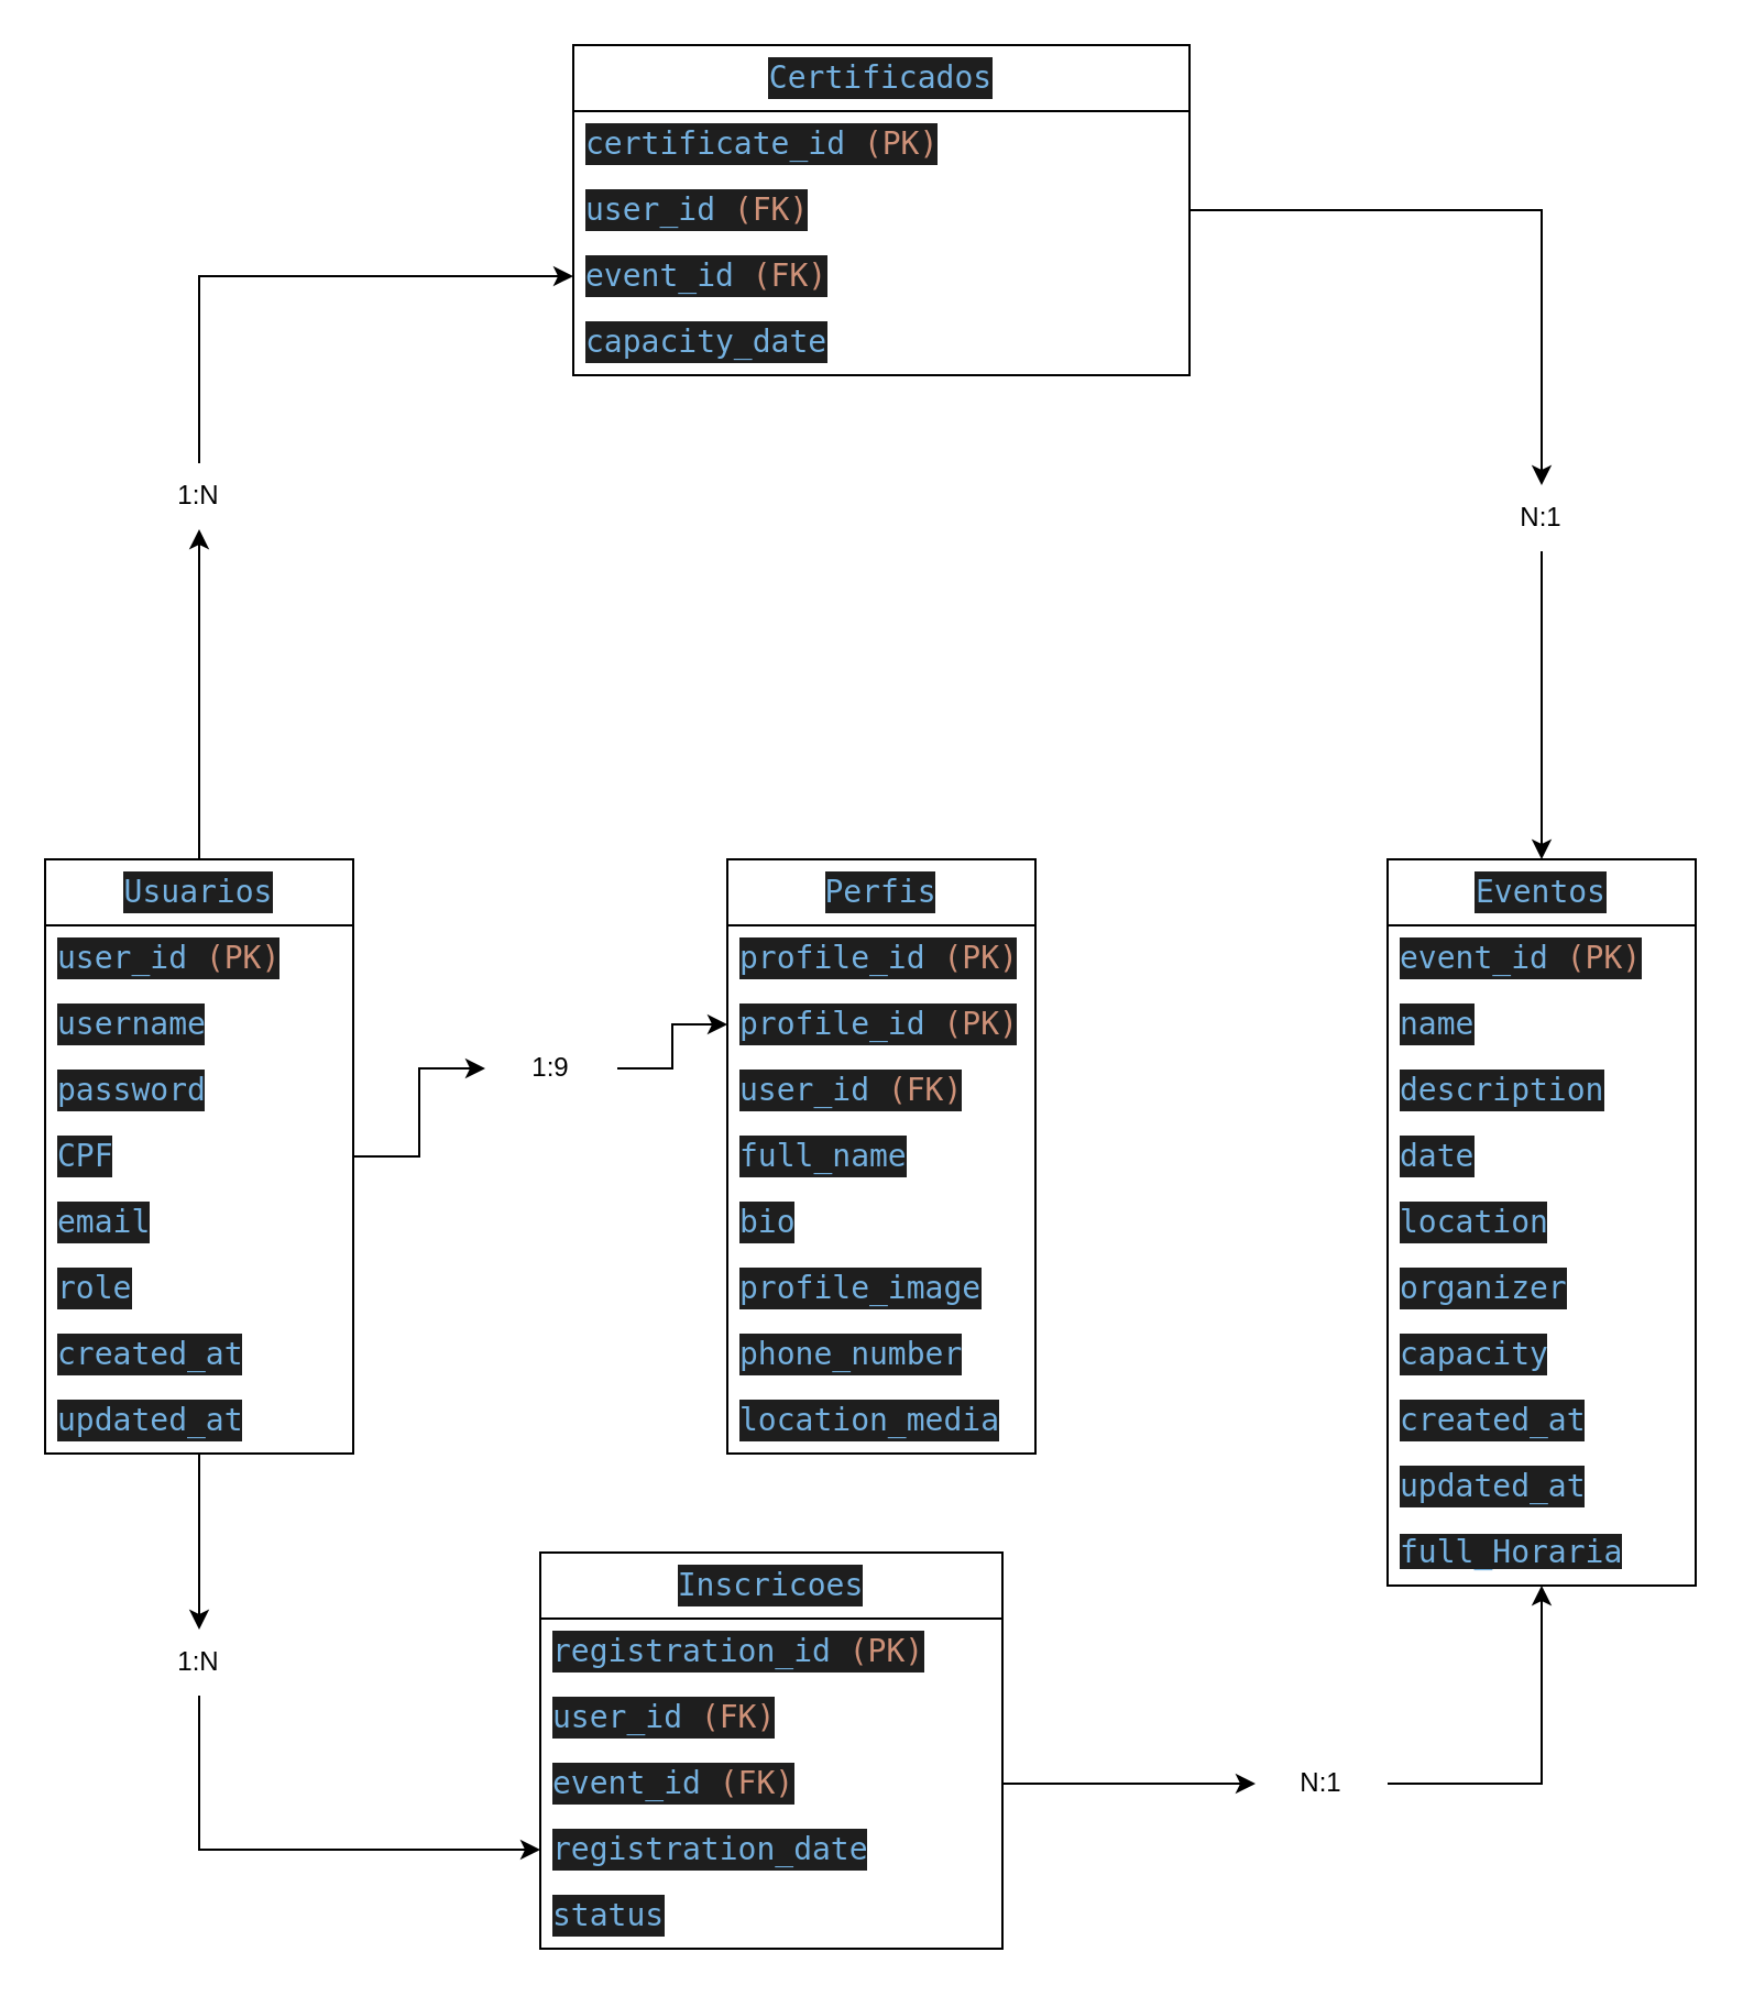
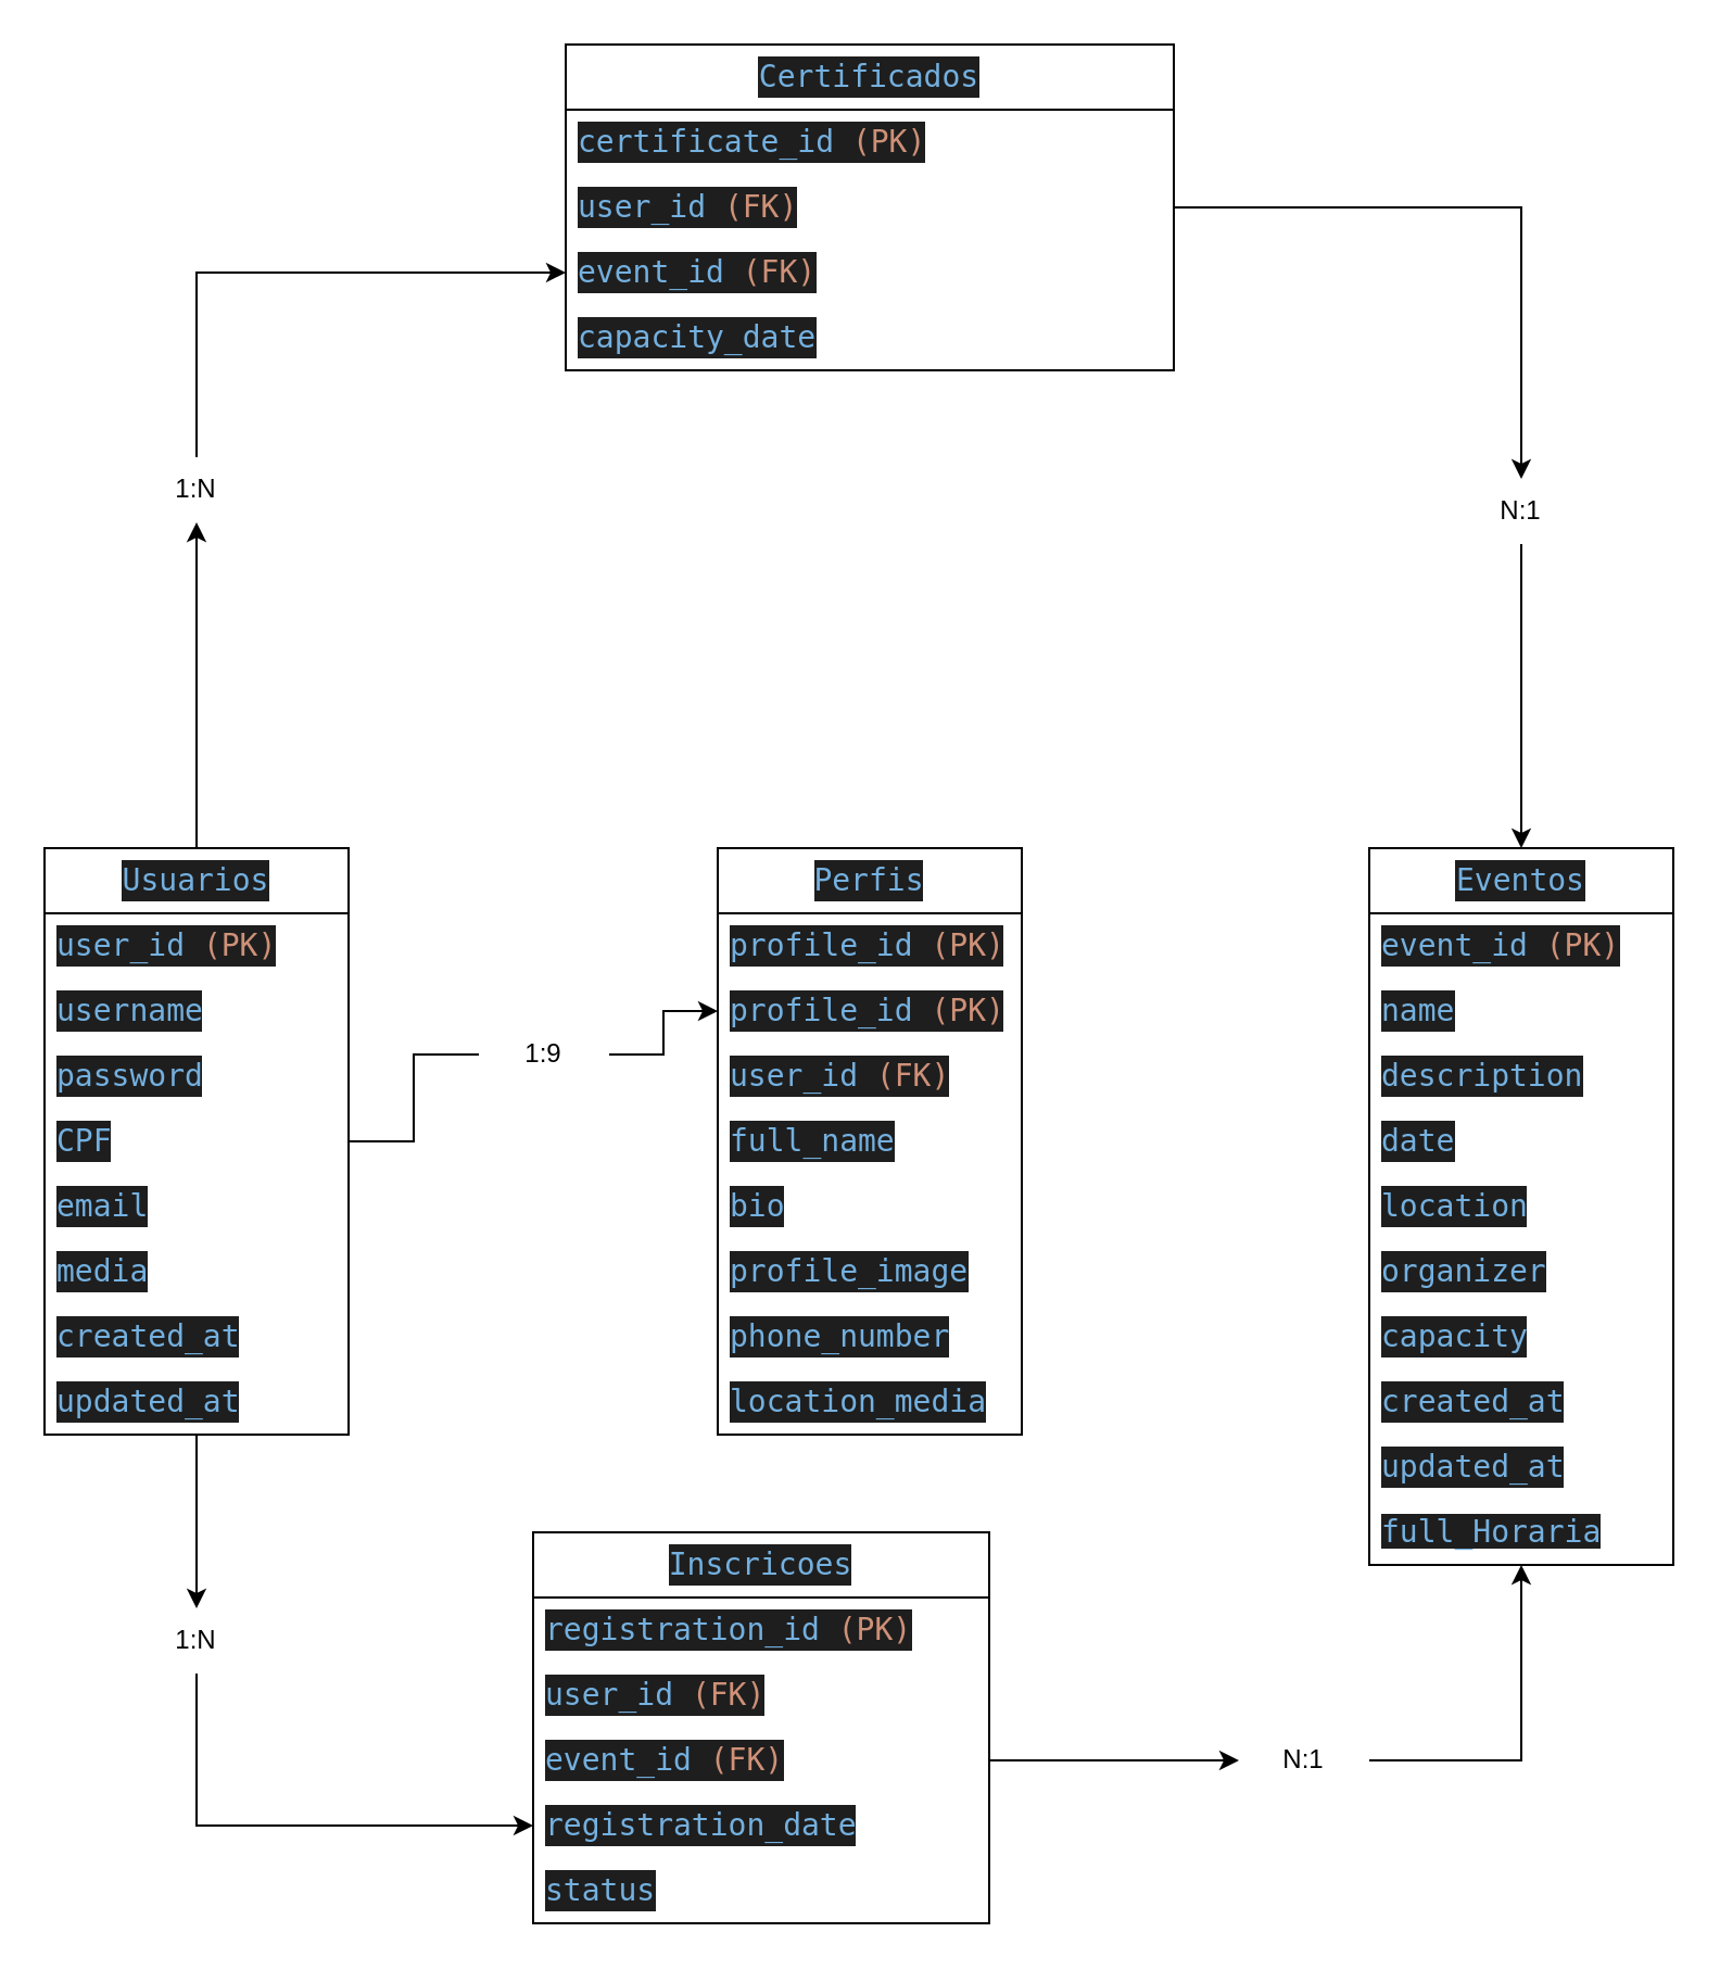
- <mxCell id="47" value="" style="edgeStyle=orthogonalEdgeStyle;rounded=0;orthogonalLoop=1;jettySize=auto;html=1;entryX=0;entryY=0.5;entryDx=0;entryDy=0;" edge="1" parent="1" source="5" target="48"><mxGeometry relative="1" as="geometry"><mxPoint x="160" y="510" as="sourcePoint" /><mxPoint x="280" y="465" as="targetPoint" /></mxGeometry></mxCell>
+ <mxCell id="47" value="" style="edgeStyle=orthogonalEdgeStyle;rounded=0;orthogonalLoop=1;jettySize=auto;html=1;entryX=0;entryY=0.5;entryDx=0;entryDy=0;endArrow=none;" edge="1" parent="1" source="5" target="48"><mxGeometry relative="1" as="geometry"><mxPoint x="160" y="510" as="sourcePoint" /><mxPoint x="280" y="465" as="targetPoint" /></mxGeometry></mxCell>
- <mxCell id="11" value="&lt;div style=&quot;color: rgb(212, 212, 212); background-color: rgb(30, 30, 30); font-family: &amp;quot;Droid Sans Mono&amp;quot;, &amp;quot;monospace&amp;quot;, monospace; font-size: 14px; line-height: 19px; white-space: pre;&quot;&gt;&lt;span style=&quot;color: #74b0df;&quot;&gt;role&lt;/span&gt;&lt;/div&gt;" style="text;strokeColor=none;fillColor=none;align=left;verticalAlign=middle;spacingLeft=4;spacingRight=4;overflow=hidden;points=[[0,0.5],[1,0.5]];portConstraint=eastwest;rotatable=0;whiteSpace=wrap;html=1;" vertex="1" parent="5"><mxGeometry y="180" width="140" height="30" as="geometry" /></mxCell>
+ <mxCell id="11" value="&lt;div style=&quot;color: rgb(212, 212, 212); background-color: rgb(30, 30, 30); font-family: &amp;quot;Droid Sans Mono&amp;quot;, &amp;quot;monospace&amp;quot;, monospace; font-size: 14px; line-height: 19px; white-space: pre;&quot;&gt;&lt;span style=&quot;color: #74b0df;&quot;&gt;media&lt;/span&gt;&lt;/div&gt;" style="text;strokeColor=none;fillColor=none;align=left;verticalAlign=middle;spacingLeft=4;spacingRight=4;overflow=hidden;points=[[0,0.5],[1,0.5]];portConstraint=eastwest;rotatable=0;whiteSpace=wrap;html=1;" vertex="1" parent="5"><mxGeometry y="180" width="140" height="30" as="geometry" /></mxCell>
